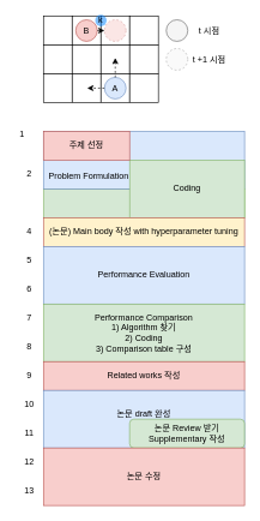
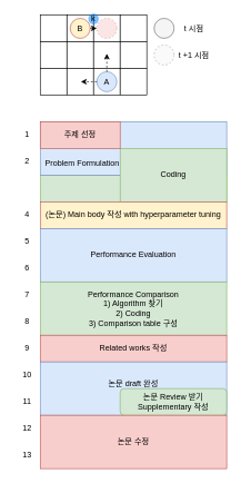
- <mxCell id="17" value="B" style="ellipse;whiteSpace=wrap;html=1;aspect=fixed;fillColor=#f8cecc;strokeColor=#b85450;" parent="1" vertex="1"><mxGeometry x="105" y="27" width="30" height="30" as="geometry" /></mxCell>
+ <mxCell id="17" value="B" style="ellipse;whiteSpace=wrap;html=1;aspect=fixed;fillColor=#fff2cc;strokeColor=#b85450;" parent="1" vertex="1"><mxGeometry x="105" y="27" width="30" height="30" as="geometry" /></mxCell>
- <mxCell id="28" value="1" style="text;html=1;align=center;verticalAlign=middle;resizable=0;points=[];autosize=1;strokeColor=none;fillColor=none;" parent="1" vertex="1"><mxGeometry x="15" y="172" width="30" height="30" as="geometry" /></mxCell>
+ <mxCell id="28" value="1" style="text;html=1;align=center;verticalAlign=middle;resizable=0;points=[];autosize=1;strokeColor=none;fillColor=none;" parent="1" vertex="1"><mxGeometry x="25" y="187" width="30" height="30" as="geometry" /></mxCell>
